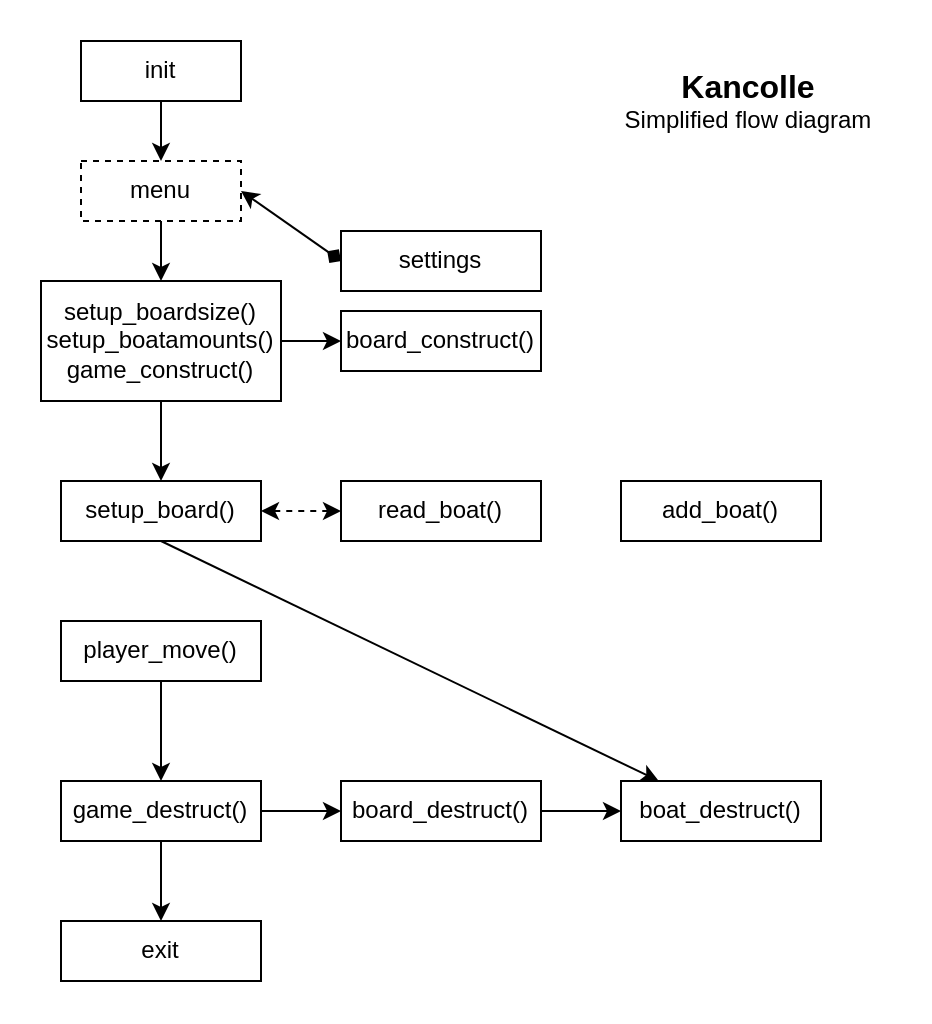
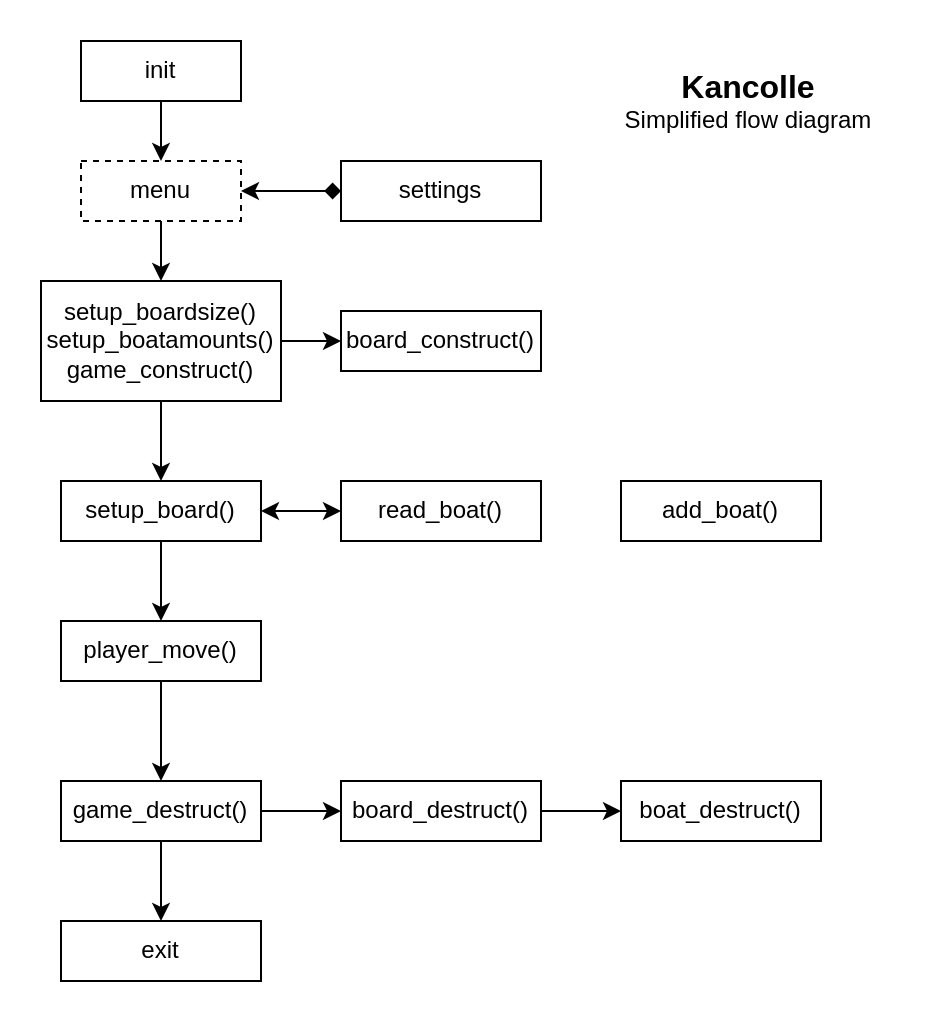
- <mxCell id="7" value="settings" style="rounded=0;whiteSpace=wrap;html=1;" vertex="1" parent="1"><mxGeometry x="170" y="115" width="100" height="30" as="geometry" /></mxCell>
+ <mxCell id="7" value="settings" style="rounded=0;whiteSpace=wrap;html=1;" vertex="1" parent="1"><mxGeometry x="170" y="80" width="100" height="30" as="geometry" /></mxCell>
- <mxCell id="10" style="edgeStyle=none;orthogonalLoop=1;jettySize=auto;html=1;exitX=0;exitY=0.5;exitDx=0;exitDy=0;startArrow=classic;dashed=1;" edge="1" parent="1" source="11" target="8"><mxGeometry relative="1" as="geometry" /></mxCell>
+ <mxCell id="10" style="edgeStyle=none;orthogonalLoop=1;jettySize=auto;html=1;exitX=0;exitY=0.5;exitDx=0;exitDy=0;startArrow=classic;" edge="1" parent="1" source="11" target="8"><mxGeometry relative="1" as="geometry" /></mxCell>
- <mxCell id="15" value="" style="endArrow=classic;html=1;exitX=0.5;exitY=1;exitDx=0;exitDy=0;" edge="1" parent="1" source="8" target="19"><mxGeometry width="50" height="50" relative="1" as="geometry"><mxPoint x="200" y="350" as="sourcePoint" /><mxPoint x="250" y="300" as="targetPoint" /></mxGeometry></mxCell>
+ <mxCell id="15" value="" style="endArrow=classic;html=1;exitX=0.5;exitY=1;exitDx=0;exitDy=0;entryX=0.5;entryY=0;entryDx=0;entryDy=0;" edge="1" parent="1" source="8" target="9"><mxGeometry width="50" height="50" relative="1" as="geometry"><mxPoint x="200" y="350" as="sourcePoint" /><mxPoint x="250" y="300" as="targetPoint" /></mxGeometry></mxCell>
